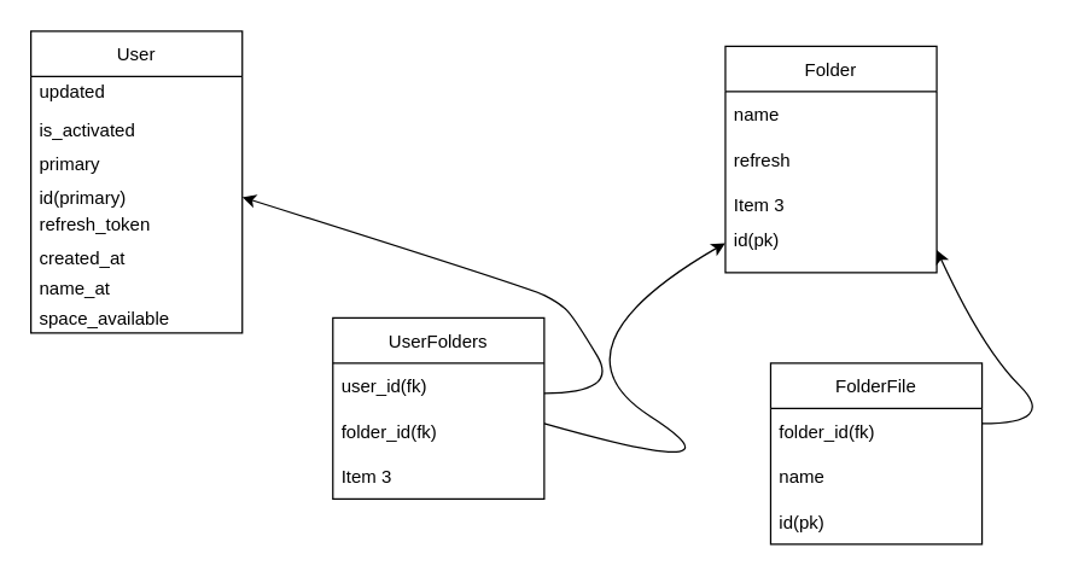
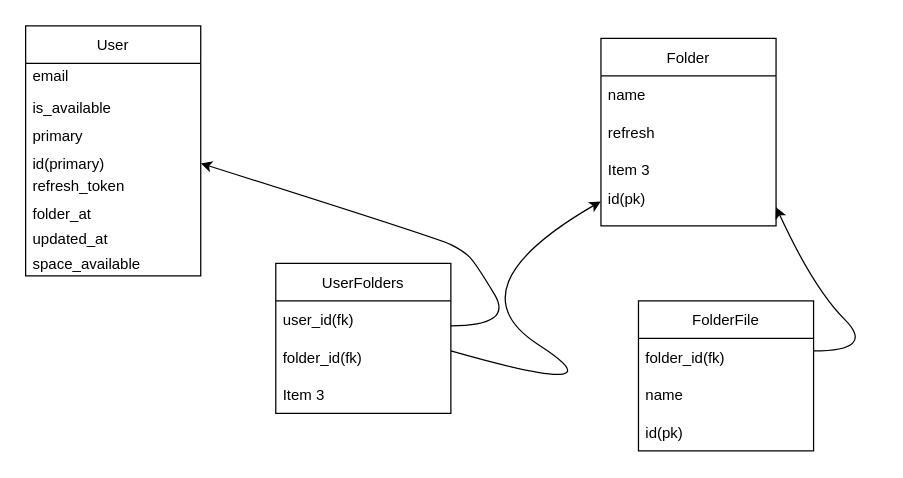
- <mxCell id="3" value="updated" style="text;strokeColor=none;fillColor=none;align=left;verticalAlign=middle;spacingLeft=4;spacingRight=4;overflow=hidden;points=[[0,0.5],[1,0.5]];portConstraint=eastwest;rotatable=0;" vertex="1" parent="2"><mxGeometry y="30" width="140" height="20" as="geometry" /></mxCell>
+ <mxCell id="3" value="email" style="text;strokeColor=none;fillColor=none;align=left;verticalAlign=middle;spacingLeft=4;spacingRight=4;overflow=hidden;points=[[0,0.5],[1,0.5]];portConstraint=eastwest;rotatable=0;" vertex="1" parent="2"><mxGeometry y="30" width="140" height="20" as="geometry" /></mxCell>
- <mxCell id="4" value="is_activated" style="text;strokeColor=none;fillColor=none;align=left;verticalAlign=middle;spacingLeft=4;spacingRight=4;overflow=hidden;points=[[0,0.5],[1,0.5]];portConstraint=eastwest;rotatable=0;" vertex="1" parent="2"><mxGeometry y="50" width="140" height="30" as="geometry" /></mxCell>
+ <mxCell id="4" value="is_available" style="text;strokeColor=none;fillColor=none;align=left;verticalAlign=middle;spacingLeft=4;spacingRight=4;overflow=hidden;points=[[0,0.5],[1,0.5]];portConstraint=eastwest;rotatable=0;" vertex="1" parent="2"><mxGeometry y="50" width="140" height="30" as="geometry" /></mxCell>
- <mxCell id="8" value="created_at" style="text;strokeColor=none;fillColor=none;align=left;verticalAlign=middle;spacingLeft=4;spacingRight=4;overflow=hidden;points=[[0,0.5],[1,0.5]];portConstraint=eastwest;rotatable=0;" vertex="1" parent="2"><mxGeometry y="140" width="140" height="20" as="geometry" /></mxCell>
+ <mxCell id="8" value="folder_at" style="text;strokeColor=none;fillColor=none;align=left;verticalAlign=middle;spacingLeft=4;spacingRight=4;overflow=hidden;points=[[0,0.5],[1,0.5]];portConstraint=eastwest;rotatable=0;" vertex="1" parent="2"><mxGeometry y="140" width="140" height="20" as="geometry" /></mxCell>
- <mxCell id="9" value="name_at" style="text;strokeColor=none;fillColor=none;align=left;verticalAlign=middle;spacingLeft=4;spacingRight=4;overflow=hidden;points=[[0,0.5],[1,0.5]];portConstraint=eastwest;rotatable=0;" vertex="1" parent="2"><mxGeometry y="160" width="140" height="20" as="geometry" /></mxCell>
+ <mxCell id="9" value="updated_at" style="text;strokeColor=none;fillColor=none;align=left;verticalAlign=middle;spacingLeft=4;spacingRight=4;overflow=hidden;points=[[0,0.5],[1,0.5]];portConstraint=eastwest;rotatable=0;" vertex="1" parent="2"><mxGeometry y="160" width="140" height="20" as="geometry" /></mxCell>
